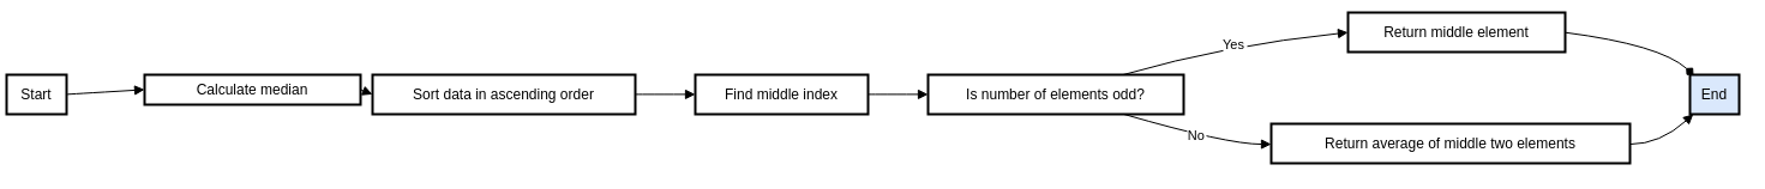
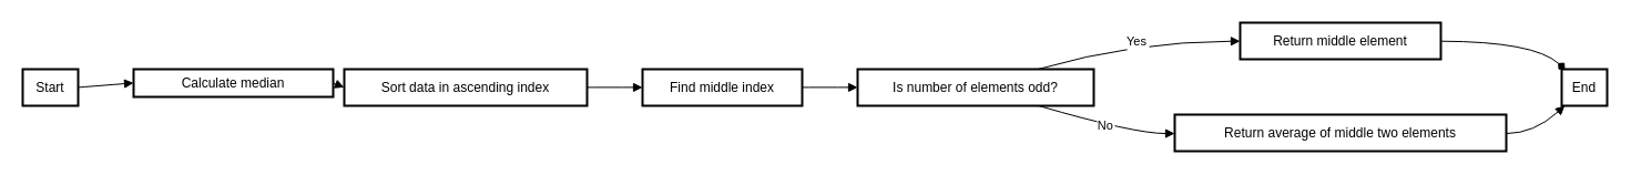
- <mxCell id="7" value="Return middle element" style="whiteSpace=wrap;strokeWidth=2;" vertex="1" parent="1"><mxGeometry x="1123" y="10" width="181" height="33" as="geometry" /></mxCell>
+ <mxCell id="7" value="Return middle element" style="whiteSpace=wrap;strokeWidth=2;" vertex="1" parent="1"><mxGeometry x="1118" width="181" height="33" as="geometry" y="20" /></mxCell>
- <mxCell id="2" value="Start" style="whiteSpace=wrap;strokeWidth=2;" vertex="1" parent="1"><mxGeometry x="5" y="62" width="50" height="33" as="geometry" /></mxCell>
+ <mxCell id="2" value="Start" style="whiteSpace=wrap;strokeWidth=2;" vertex="1" parent="1"><mxGeometry y="62" width="50" height="33" as="geometry" x="20" /></mxCell>
- <mxCell id="9" value="End" style="whiteSpace=wrap;strokeWidth=2;fillColor=#dae8fc;" vertex="1" parent="1"><mxGeometry x="1408" y="62" width="41" height="33" as="geometry" /></mxCell>
+ <mxCell id="9" value="End" style="whiteSpace=wrap;strokeWidth=2;" vertex="1" parent="1"><mxGeometry x="1408" y="62" width="41" height="33" as="geometry" /></mxCell>
- <mxCell id="4" value="Sort data in ascending order" style="whiteSpace=wrap;strokeWidth=2;" vertex="1" parent="1"><mxGeometry x="310" y="62" width="219" height="33" as="geometry" /></mxCell>
+ <mxCell id="4" value="Sort data in ascending index" style="whiteSpace=wrap;strokeWidth=2;" vertex="1" parent="1"><mxGeometry x="310" y="62" width="219" height="33" as="geometry" /></mxCell>
